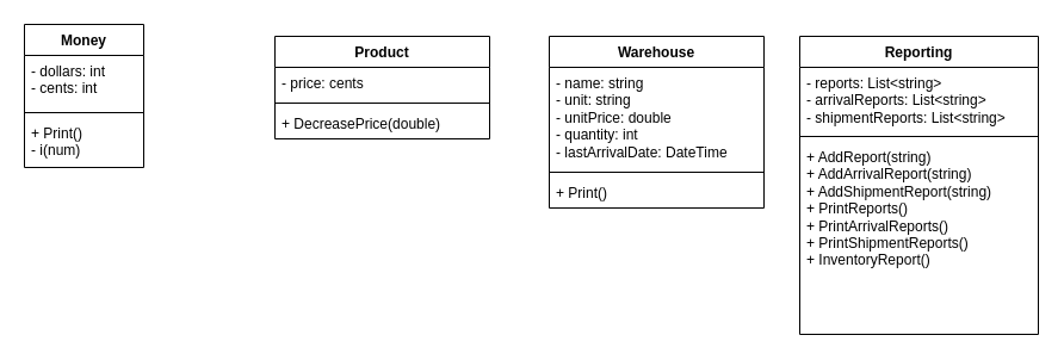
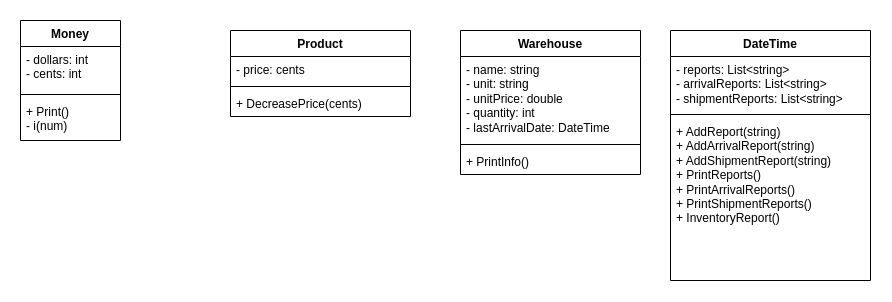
- <mxCell id="10" value="Reporting" style="swimlane;fontStyle=1;align=center;verticalAlign=top;childLayout=stackLayout;horizontal=1;startSize=26;horizontalStack=0;resizeParent=1;resizeParentMax=0;resizeLast=0;collapsible=1;marginBottom=0;whiteSpace=wrap;html=1;" vertex="1" parent="1"><mxGeometry x="670" y="30" width="200" height="250" as="geometry" /></mxCell>
+ <mxCell id="10" value="DateTime" style="swimlane;fontStyle=1;align=center;verticalAlign=top;childLayout=stackLayout;horizontal=1;startSize=26;horizontalStack=0;resizeParent=1;resizeParentMax=0;resizeLast=0;collapsible=1;marginBottom=0;whiteSpace=wrap;html=1;" vertex="1" parent="1"><mxGeometry x="670" y="30" width="200" height="250" as="geometry" /></mxCell>
- <mxCell id="5" value="+ DecreasePrice(double)" style="text;strokeColor=none;fillColor=none;align=left;verticalAlign=top;spacingLeft=4;spacingRight=4;overflow=hidden;rotatable=0;points=[[0,0.5],[1,0.5]];portConstraint=eastwest;whiteSpace=wrap;html=1;" vertex="1" parent="2"><mxGeometry y="60" width="180" height="26" as="geometry" /></mxCell>
+ <mxCell id="5" value="+ DecreasePrice(cents)" style="text;strokeColor=none;fillColor=none;align=left;verticalAlign=top;spacingLeft=4;spacingRight=4;overflow=hidden;rotatable=0;points=[[0,0.5],[1,0.5]];portConstraint=eastwest;whiteSpace=wrap;html=1;" vertex="1" parent="2"><mxGeometry y="60" width="180" height="26" as="geometry" /></mxCell>
- <mxCell id="9" value="+ Print()" style="text;strokeColor=none;fillColor=none;align=left;verticalAlign=top;spacingLeft=4;spacingRight=4;overflow=hidden;rotatable=0;points=[[0,0.5],[1,0.5]];portConstraint=eastwest;whiteSpace=wrap;html=1;" vertex="1" parent="6"><mxGeometry y="118" width="180" height="26" as="geometry" /></mxCell>
+ <mxCell id="9" value="+ PrintInfo()" style="text;strokeColor=none;fillColor=none;align=left;verticalAlign=top;spacingLeft=4;spacingRight=4;overflow=hidden;rotatable=0;points=[[0,0.5],[1,0.5]];portConstraint=eastwest;whiteSpace=wrap;html=1;" vertex="1" parent="6"><mxGeometry y="118" width="180" height="26" as="geometry" /></mxCell>
